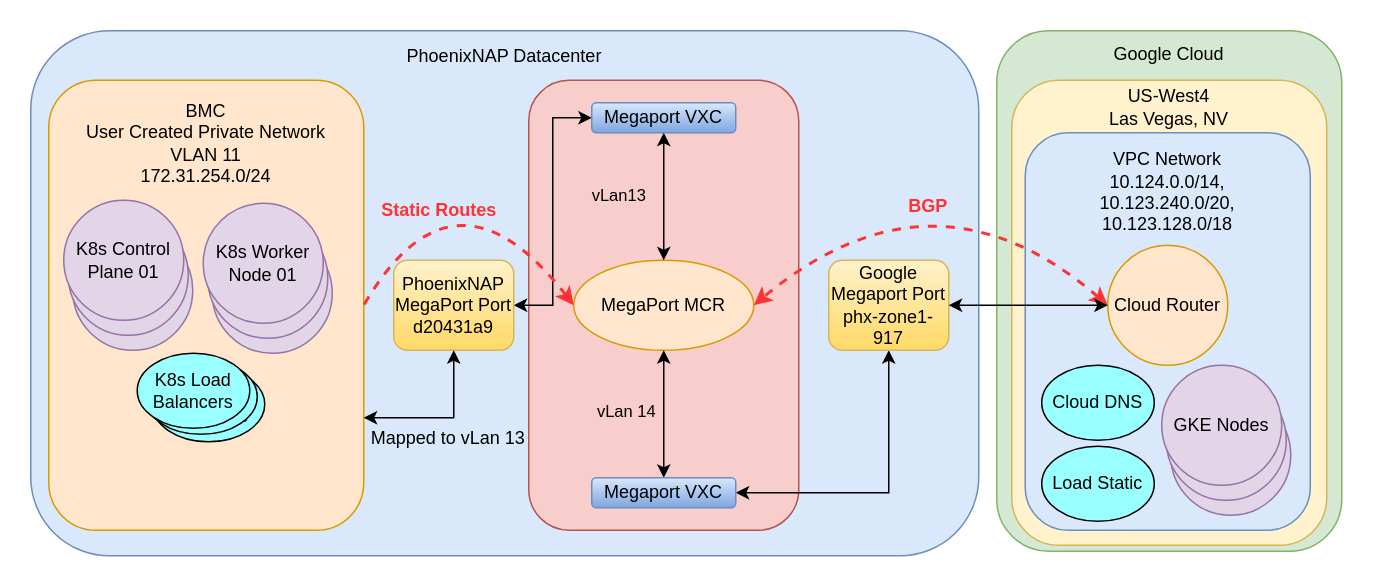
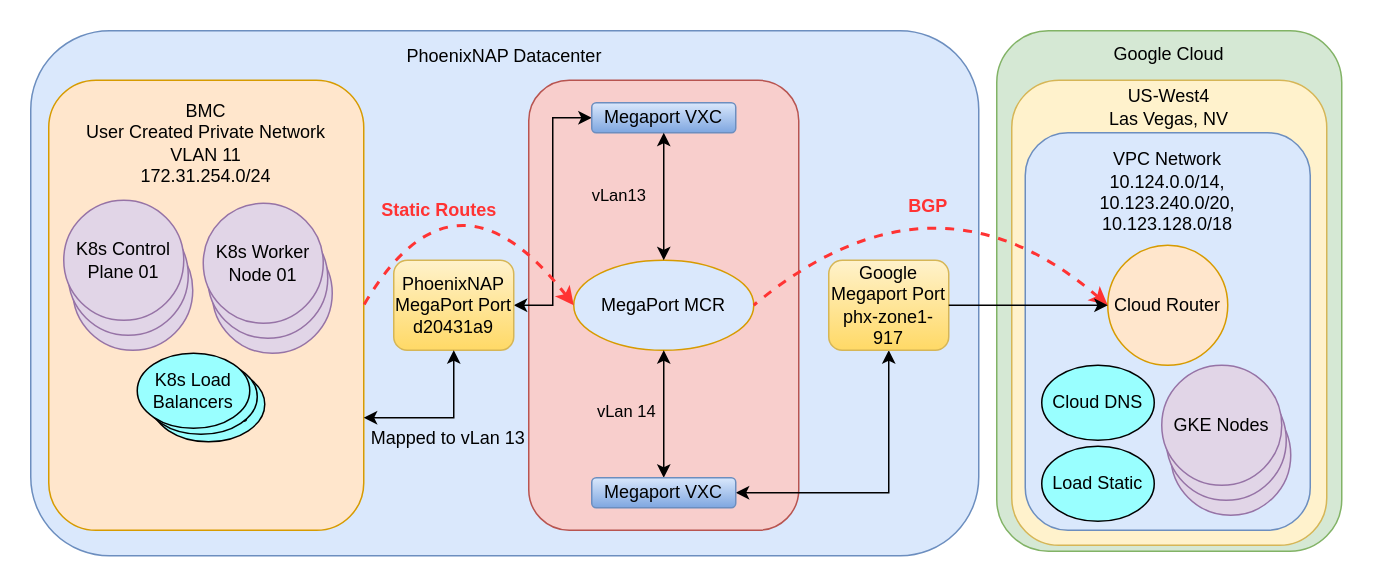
- <mxCell id="25" value="&lt;font color=&quot;#ff3333&quot; size=&quot;1&quot;&gt;&lt;b style=&quot;font-size: 12px;&quot;&gt;BGP&lt;/b&gt;&lt;/font&gt;" style="curved=1;endArrow=classic;html=1;rounded=0;exitX=0;exitY=0.5;exitDx=0;exitDy=0;entryX=1;entryY=0.5;entryDx=0;entryDy=0;dashed=1;startArrow=classic;startFill=1;strokeColor=#FF3333;strokeWidth=2;labelBackgroundColor=none;" edge="1" parent="1" source="24" target="10"><mxGeometry x="0.153" y="23" width="50" height="50" relative="1" as="geometry"><mxPoint x="724.6" y="282.6" as="sourcePoint" /><mxPoint x="632" y="163" as="targetPoint" /><Array as="points"><mxPoint x="622" y="103" /></Array><mxPoint as="offset" /></mxGeometry></mxCell>
+ <mxCell id="25" value="&lt;font color=&quot;#ff3333&quot; size=&quot;1&quot;&gt;&lt;b style=&quot;font-size: 12px;&quot;&gt;BGP&lt;/b&gt;&lt;/font&gt;" style="curved=1;endArrow=none;html=1;rounded=0;exitX=0;exitY=0.5;exitDx=0;exitDy=0;entryX=1;entryY=0.5;entryDx=0;entryDy=0;dashed=1;startArrow=classic;startFill=1;strokeColor=#FF3333;strokeWidth=2;labelBackgroundColor=none;" edge="1" parent="1" source="24" target="10"><mxGeometry x="0.153" y="23" width="50" height="50" relative="1" as="geometry"><mxPoint x="724.6" y="282.6" as="sourcePoint" /><mxPoint x="632" y="163" as="targetPoint" /><Array as="points"><mxPoint x="622" y="103" /></Array><mxPoint as="offset" /></mxGeometry></mxCell>
- <mxCell id="10" value="MegaPort MCR" style="ellipse;whiteSpace=wrap;html=1;aspect=fixed;rounded=1;fontSize=12;fillColor=#ffe6cc;strokeColor=#d79b00;" parent="1" vertex="1"><mxGeometry x="382" y="173" width="120" height="60" as="geometry" /></mxCell>
+ <mxCell id="10" value="MegaPort MCR" style="ellipse;whiteSpace=wrap;html=1;aspect=fixed;rounded=1;fontSize=12;fillColor=#dae8fc;strokeColor=#d79b00;" parent="1" vertex="1"><mxGeometry x="382" y="173" width="120" height="60" as="geometry" /></mxCell>
- <mxCell id="34" style="edgeStyle=orthogonalEdgeStyle;rounded=0;orthogonalLoop=1;jettySize=auto;html=1;exitX=0;exitY=0.5;exitDx=0;exitDy=0;startArrow=classic;startFill=1;" parent="1" source="24" target="15" edge="1"><mxGeometry relative="1" as="geometry"><mxPoint x="740.8" y="302.7" as="sourcePoint" /></mxGeometry></mxCell>
+ <mxCell id="34" style="edgeStyle=orthogonalEdgeStyle;rounded=0;orthogonalLoop=1;jettySize=auto;html=1;exitX=0;exitY=0.5;exitDx=0;exitDy=0;startArrow=classic;startFill=1;endArrow=none;" parent="1" source="24" target="15" edge="1"><mxGeometry relative="1" as="geometry"><mxPoint x="740.8" y="302.7" as="sourcePoint" /></mxGeometry></mxCell>
